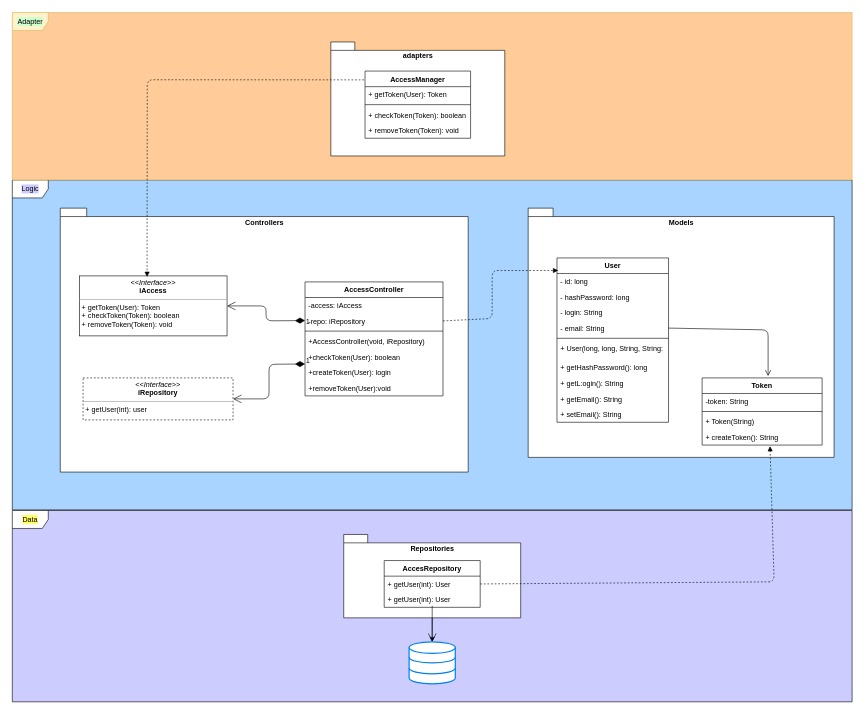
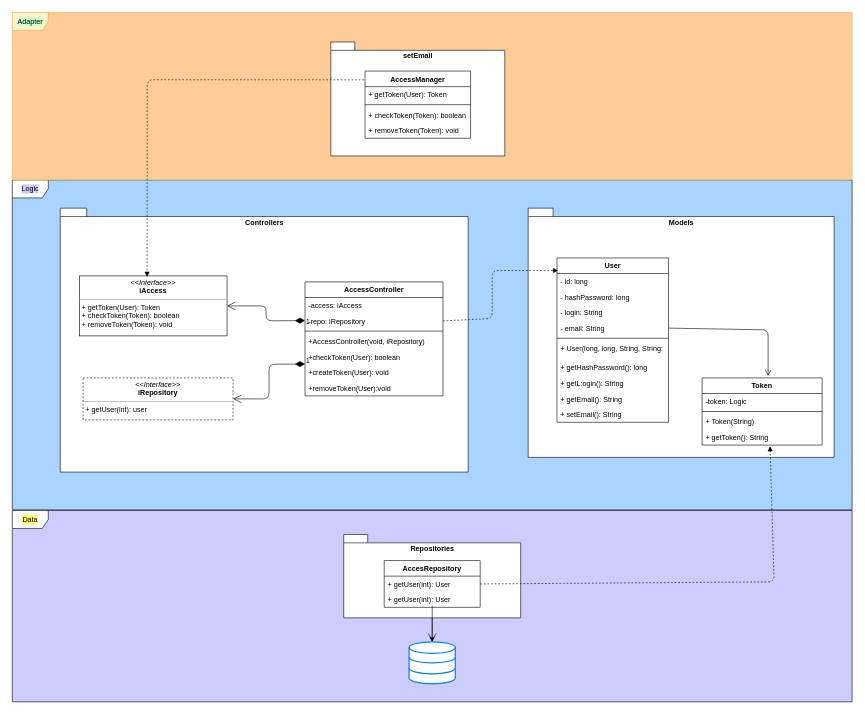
- <mxCell id="8" value="adapters" style="shape=folder;fontStyle=1;spacingTop=10;tabWidth=40;tabHeight=14;tabPosition=left;html=1;align=center;verticalAlign=top;" parent="1" vertex="1"><mxGeometry x="551" y="69" width="290" height="190" as="geometry" /></mxCell>
+ <mxCell id="8" value="setEmail" style="shape=folder;fontStyle=1;spacingTop=10;tabWidth=40;tabHeight=14;tabPosition=left;html=1;align=center;verticalAlign=top;" parent="1" vertex="1"><mxGeometry x="551" y="69" width="290" height="190" as="geometry" /></mxCell>
- <mxCell id="22" value="+createToken(User): login" style="text;strokeColor=none;fillColor=none;align=left;verticalAlign=top;spacingLeft=4;spacingRight=4;overflow=hidden;rotatable=0;points=[[0,0.5],[1,0.5]];portConstraint=eastwest;" vertex="1" parent="14"><mxGeometry y="138" width="230" height="26" as="geometry" /></mxCell>
+ <mxCell id="22" value="+createToken(User): void" style="text;strokeColor=none;fillColor=none;align=left;verticalAlign=top;spacingLeft=4;spacingRight=4;overflow=hidden;rotatable=0;points=[[0,0.5],[1,0.5]];portConstraint=eastwest;" vertex="1" parent="14"><mxGeometry y="138" width="230" height="26" as="geometry" /></mxCell>
- <mxCell id="44" value="-token: String" style="text;strokeColor=none;fillColor=none;align=left;verticalAlign=top;spacingLeft=4;spacingRight=4;overflow=hidden;rotatable=0;points=[[0,0.5],[1,0.5]];portConstraint=eastwest;" parent="43" vertex="1"><mxGeometry y="26" width="200" height="26" as="geometry" /></mxCell>
+ <mxCell id="44" value="-token: Logic" style="text;strokeColor=none;fillColor=none;align=left;verticalAlign=top;spacingLeft=4;spacingRight=4;overflow=hidden;rotatable=0;points=[[0,0.5],[1,0.5]];portConstraint=eastwest;" parent="43" vertex="1"><mxGeometry y="26" width="200" height="26" as="geometry" /></mxCell>
- <mxCell id="47" value="+ createToken(): String" style="text;strokeColor=none;fillColor=none;align=left;verticalAlign=top;spacingLeft=4;spacingRight=4;overflow=hidden;rotatable=0;points=[[0,0.5],[1,0.5]];portConstraint=eastwest;" vertex="1" parent="43"><mxGeometry y="86" width="200" height="26" as="geometry" /></mxCell>
+ <mxCell id="47" value="+ getToken(): String" style="text;strokeColor=none;fillColor=none;align=left;verticalAlign=top;spacingLeft=4;spacingRight=4;overflow=hidden;rotatable=0;points=[[0,0.5],[1,0.5]];portConstraint=eastwest;" vertex="1" parent="43"><mxGeometry y="86" width="200" height="26" as="geometry" /></mxCell>
